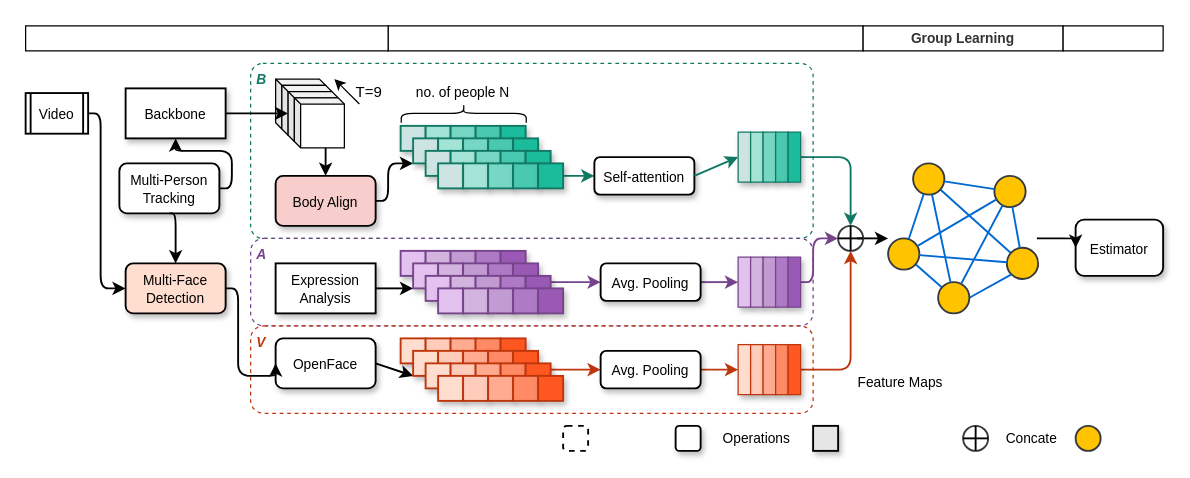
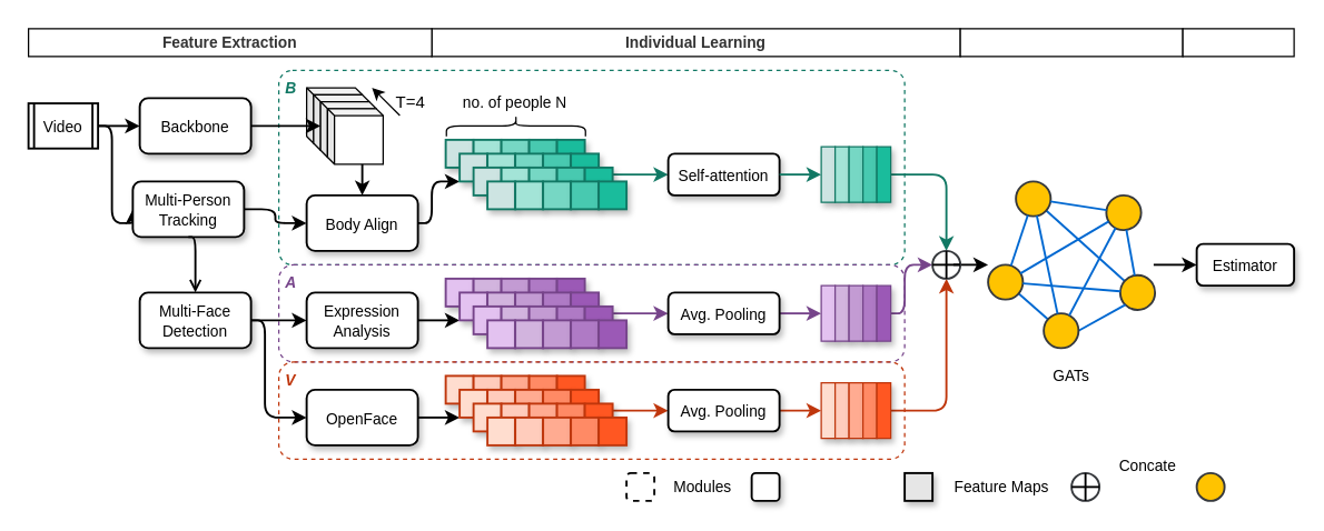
+ <mxCell id="47" value="&lt;span style=&quot;color: rgb(51, 51, 51); font-family: helvetica; font-size: 11px; font-style: normal; letter-spacing: normal; text-indent: 0px; text-transform: none; word-spacing: 0px; background-color: rgb(255, 255, 255); display: inline; float: none;&quot;&gt;Feature&amp;nbsp;Extraction&lt;/span&gt;" style="text;whiteSpace=wrap;html=1;fontSize=11;fontColor=#333333;fontStyle=1;align=center;verticalAlign=middle;" parent="1" vertex="1"><mxGeometry x="20" y="20" width="290" height="20" as="geometry" /></mxCell>
+ <mxCell id="48" value="&lt;div style=&quot;font-size: 11px;&quot;&gt;&lt;font face=&quot;helvetica&quot; style=&quot;font-size: 11px;&quot;&gt;Individual&amp;nbsp;&lt;/font&gt;&lt;span style=&quot;font-family: helvetica; font-size: 11px;&quot;&gt;Learning&lt;/span&gt;&lt;/div&gt;" style="text;whiteSpace=wrap;html=1;fontSize=11;fontColor=#333333;fontStyle=1;align=center;verticalAlign=middle;" parent="1" vertex="1"><mxGeometry x="310" y="20" width="380" height="20" as="geometry" /></mxCell>
- <mxCell id="96" value="&lt;div style=&quot;font-size: 11px;&quot;&gt;&lt;font face=&quot;helvetica&quot; style=&quot;font-size: 11px;&quot;&gt;Group&amp;nbsp;&lt;/font&gt;&lt;span style=&quot;font-family: helvetica; font-size: 11px;&quot;&gt;Learning&lt;/span&gt;&lt;/div&gt;" style="text;whiteSpace=wrap;html=1;fontSize=11;fontColor=#333333;fontStyle=1;align=center;verticalAlign=middle;" parent="1" vertex="1"><mxGeometry x="690" y="20" width="160" height="20" as="geometry" /></mxCell>
- <mxCell id="118" value="T=9" style="text;html=1;strokeColor=none;fillColor=none;align=center;verticalAlign=middle;whiteSpace=wrap;rounded=0;" parent="1" vertex="1"><mxGeometry x="280" y="62.5" width="30" height="20" as="geometry" /></mxCell>
+ <mxCell id="118" value="T=4" style="text;html=1;strokeColor=none;fillColor=none;align=center;verticalAlign=middle;whiteSpace=wrap;rounded=0;" parent="1" vertex="1"><mxGeometry x="280" y="62.5" width="30" height="20" as="geometry" /></mxCell>
+ <mxCell id="25" style="edgeStyle=orthogonalEdgeStyle;rounded=1;orthogonalLoop=1;jettySize=auto;html=1;entryX=0;entryY=0.5;entryDx=0;entryDy=0;fontFamily=Helvetica;strokeWidth=1.5;spacing=2;endArrow=classic;endFill=1;exitX=1;exitY=0.5;exitDx=0;exitDy=0;fontSize=11;" parent="1" source="51" target="29" edge="1"><mxGeometry relative="1" as="geometry"><mxPoint x="79" y="90" as="sourcePoint" /></mxGeometry></mxCell>
- <mxCell id="29" value="Backbone" style="whiteSpace=wrap;html=1;fontSize=11;strokeWidth=1.5;shadow=1;spacing=2;verticalAlign=middle;spacingTop=2;rounded=0;" parent="1" vertex="1"><mxGeometry x="100" y="70" width="80" height="40" as="geometry" /></mxCell>
+ <mxCell id="29" value="Backbone" style="whiteSpace=wrap;html=1;fontSize=11;strokeWidth=1.5;rounded=1;shadow=1;spacing=2;verticalAlign=middle;spacingTop=2;" parent="1" vertex="1"><mxGeometry x="100" y="70" width="80" height="40" as="geometry" /></mxCell>
- <mxCell id="14" style="edgeStyle=orthogonalEdgeStyle;html=1;exitX=1;exitY=0.5;exitDx=0;exitDy=0;startArrow=none;startFill=0;fontSize=11;strokeWidth=1.5;spacing=2;" parent="1" source="15" target="29" edge="1"><mxGeometry relative="1" as="geometry"><mxPoint x="409" y="120" as="targetPoint" /></mxGeometry></mxCell>
+ <mxCell id="14" style="edgeStyle=orthogonalEdgeStyle;html=1;exitX=1;exitY=0.5;exitDx=0;exitDy=0;startArrow=none;startFill=0;fontSize=11;strokeWidth=1.5;entryX=0;entryY=0.5;entryDx=0;entryDy=0;spacing=2;" parent="1" source="15" target="61" edge="1"><mxGeometry relative="1" as="geometry"><mxPoint x="409" y="120" as="targetPoint" /></mxGeometry></mxCell>
- <mxCell id="37" value="&lt;p style=&quot;line-height: 1 ; font-size: 11px&quot;&gt;Self-attention&lt;/p&gt;" style="whiteSpace=wrap;html=1;fontSize=11;strokeWidth=1.5;rounded=1;shadow=1;spacing=2;verticalAlign=middle;spacingTop=2;" parent="1" vertex="1"><mxGeometry x="475" y="125" width="80" height="30" as="geometry" /></mxCell>
+ <mxCell id="37" value="&lt;p style=&quot;line-height: 1 ; font-size: 11px&quot;&gt;Self-attention&lt;/p&gt;" style="whiteSpace=wrap;html=1;fontSize=11;strokeWidth=1.5;rounded=1;shadow=1;spacing=2;verticalAlign=middle;spacingTop=2;" parent="1" vertex="1"><mxGeometry x="480" y="110" width="80" height="30" as="geometry" /></mxCell>
+ <mxCell id="12" style="edgeStyle=orthogonalEdgeStyle;orthogonalLoop=1;jettySize=auto;html=1;entryX=0;entryY=0.5;entryDx=0;entryDy=0;fontSize=11;strokeWidth=1.5;exitX=1;exitY=0.5;exitDx=0;exitDy=0;spacing=2;" parent="1" source="51" target="15" edge="1"><mxGeometry relative="1" as="geometry"><mxPoint x="319" y="-130" as="targetPoint" /><mxPoint x="79" y="90" as="sourcePoint" /><Array as="points"><mxPoint x="80" y="90" /><mxPoint x="80" y="160" /></Array></mxGeometry></mxCell>
- <mxCell id="61" value="Body Align" style="whiteSpace=wrap;html=1;fontSize=11;strokeWidth=1.5;rounded=1;shadow=1;spacing=2;verticalAlign=middle;spacingTop=2;fillColor=#f8cecc;" parent="1" vertex="1"><mxGeometry x="220" y="140" width="80" height="40" as="geometry" /></mxCell>
+ <mxCell id="61" value="Body Align" style="whiteSpace=wrap;html=1;fontSize=11;strokeWidth=1.5;rounded=1;shadow=1;spacing=2;verticalAlign=middle;spacingTop=2;" parent="1" vertex="1"><mxGeometry x="220" y="140" width="80" height="40" as="geometry" /></mxCell>
- <mxCell id="13" style="edgeStyle=orthogonalEdgeStyle;orthogonalLoop=1;jettySize=auto;html=1;exitX=1;exitY=0.5;exitDx=0;exitDy=0;entryX=0;entryY=0.5;entryDx=0;entryDy=0;fontSize=11;strokeWidth=1.5;spacing=2;" parent="1" source="51" target="16" edge="1"><mxGeometry relative="1" as="geometry"><mxPoint x="79" y="90" as="sourcePoint" /><Array as="points"><mxPoint x="80" y="90" /><mxPoint x="80" y="230" /></Array></mxGeometry></mxCell>
- <mxCell id="46" value="Estimator" style="whiteSpace=wrap;html=1;fontSize=11;strokeWidth=1.5;rounded=1;shadow=1;spacing=2;horizontal=1;verticalAlign=middle;spacingTop=2;" parent="1" vertex="1"><mxGeometry x="860" y="175" width="70" height="45" as="geometry" /></mxCell>
+ <mxCell id="46" value="Estimator" style="whiteSpace=wrap;html=1;fontSize=11;strokeWidth=1.5;rounded=1;shadow=1;spacing=2;horizontal=1;verticalAlign=middle;spacingTop=2;" parent="1" vertex="1"><mxGeometry x="860" y="175" width="70" height="30" as="geometry" /></mxCell>
- <mxCell id="32" style="edgeStyle=orthogonalEdgeStyle;html=1;exitX=0.5;exitY=1;exitDx=0;exitDy=0;startArrow=none;startFill=0;fontSize=11;strokeWidth=1.5;entryX=0.5;entryY=0;entryDx=0;entryDy=0;spacing=2;" parent="1" source="15" target="16" edge="1"><mxGeometry relative="1" as="geometry"><mxPoint x="264" y="190" as="sourcePoint" /><mxPoint x="324" y="300" as="targetPoint" /><Array as="points"><mxPoint x="140" y="200" /><mxPoint x="140" y="200" /></Array></mxGeometry></mxCell>
+ <mxCell id="32" style="edgeStyle=orthogonalEdgeStyle;html=1;exitX=0.5;exitY=1;exitDx=0;exitDy=0;startArrow=none;startFill=0;fontSize=11;strokeWidth=1.5;entryX=0.5;entryY=0;entryDx=0;entryDy=0;spacing=2;endArrow=open;" parent="1" source="15" target="16" edge="1"><mxGeometry relative="1" as="geometry"><mxPoint x="264" y="190" as="sourcePoint" /><mxPoint x="324" y="300" as="targetPoint" /><Array as="points"><mxPoint x="140" y="200" /><mxPoint x="140" y="200" /></Array></mxGeometry></mxCell>
- <mxCell id="16" value="Multi-Face&lt;br style=&quot;font-size: 11px;&quot;&gt;Detection" style="whiteSpace=wrap;html=1;fontSize=11;strokeWidth=1.5;rounded=1;shadow=1;spacing=2;verticalAlign=middle;spacingTop=2;fillColor=#ffddcf;" parent="1" vertex="1"><mxGeometry x="100" y="210" width="80" height="40" as="geometry" /></mxCell>
+ <mxCell id="16" value="Multi-Face&lt;br style=&quot;font-size: 11px;&quot;&gt;Detection" style="whiteSpace=wrap;html=1;fontSize=11;strokeWidth=1.5;rounded=1;shadow=1;spacing=2;verticalAlign=middle;spacingTop=2;" parent="1" vertex="1"><mxGeometry x="100" y="210" width="80" height="40" as="geometry" /></mxCell>
+ <mxCell id="31" style="edgeStyle=none;html=1;exitX=1;exitY=0.5;exitDx=0;exitDy=0;startArrow=none;startFill=0;fontSize=11;strokeWidth=1.5;entryX=0;entryY=0.5;entryDx=0;entryDy=0;spacing=2;" parent="1" source="16" target="11" edge="1"><mxGeometry relative="1" as="geometry"><mxPoint x="239" y="150" as="sourcePoint" /><mxPoint x="299" y="260" as="targetPoint" /><Array as="points" /></mxGeometry></mxCell>
- <mxCell id="11" value="Expression Analysis" style="whiteSpace=wrap;html=1;fontSize=11;strokeWidth=1.5;shadow=1;spacing=2;verticalAlign=middle;spacingTop=2;rounded=0;" parent="1" vertex="1"><mxGeometry x="220" y="210" width="80" height="40" as="geometry" /></mxCell>
+ <mxCell id="11" value="Expression Analysis" style="whiteSpace=wrap;html=1;fontSize=11;strokeWidth=1.5;rounded=1;shadow=1;spacing=2;verticalAlign=middle;spacingTop=2;" parent="1" vertex="1"><mxGeometry x="220" y="210" width="80" height="40" as="geometry" /></mxCell>
+ <mxCell id="24" value="GATs" style="text;html=1;strokeColor=none;fillColor=none;align=center;verticalAlign=middle;whiteSpace=wrap;rounded=0;fontSize=11;spacing=2;" parent="1" vertex="1"><mxGeometry x="750" y="260" width="40" height="20" as="geometry" /></mxCell>
- <mxCell id="62" value="OpenFace" style="whiteSpace=wrap;html=1;fontSize=11;strokeWidth=1.5;rounded=1;shadow=1;spacing=2;verticalAlign=middle;spacingTop=2;" parent="1" vertex="1"><mxGeometry x="220" y="270" width="80" height="40" as="geometry" /></mxCell>
+ <mxCell id="62" value="OpenFace" style="whiteSpace=wrap;html=1;fontSize=11;strokeWidth=1.5;rounded=1;shadow=1;spacing=2;verticalAlign=middle;spacingTop=2;" parent="1" vertex="1"><mxGeometry x="220" y="280" width="80" height="40" as="geometry" /></mxCell>
- <mxCell id="30" value="&lt;span style=&quot;font-size: 11px;&quot;&gt;Feature Maps&lt;/span&gt;" style="text;html=1;strokeColor=none;fillColor=none;align=center;verticalAlign=middle;whiteSpace=wrap;rounded=0;glass=0;spacing=2;fontSize=11;" parent="1" vertex="1"><mxGeometry x="680" y="295" width="80" height="20" as="geometry" /></mxCell>
+ <mxCell id="30" value="&lt;span style=&quot;font-size: 11px;&quot;&gt;Feature Maps&lt;/span&gt;" style="text;html=1;strokeColor=none;fillColor=none;align=center;verticalAlign=middle;whiteSpace=wrap;rounded=0;glass=0;spacing=2;fontSize=11;" parent="1" vertex="1"><mxGeometry x="680" y="340" width="80" height="20" as="geometry" /></mxCell>
+ <mxCell id="50" value="&lt;span style=&quot;font-size: 11px;&quot;&gt;Modules&lt;/span&gt;" style="text;html=1;strokeColor=none;fillColor=none;align=center;verticalAlign=middle;whiteSpace=wrap;rounded=0;glass=0;spacing=2;fontSize=11;" parent="1" vertex="1"><mxGeometry x="480" y="340" width="50" height="20" as="geometry" /></mxCell>
- <mxCell id="39" value="&lt;span style=&quot;font-size: 11px;&quot;&gt;Operations&lt;/span&gt;" style="text;html=1;strokeColor=none;fillColor=none;align=center;verticalAlign=middle;whiteSpace=wrap;rounded=0;glass=0;spacing=2;fontSize=11;" parent="1" vertex="1"><mxGeometry x="570" y="340" width="70" height="20" as="geometry" /></mxCell>
- <mxCell id="83" value="&lt;span style=&quot;font-size: 11px&quot;&gt;Concate&lt;/span&gt;" style="text;html=1;strokeColor=none;fillColor=none;align=center;verticalAlign=middle;whiteSpace=wrap;rounded=0;glass=0;spacing=2;fontSize=11;" parent="1" vertex="1"><mxGeometry x="800" y="340" width="50" height="20" as="geometry" /></mxCell>
+ <mxCell id="83" value="&lt;span style=&quot;font-size: 11px&quot;&gt;Concate&lt;/span&gt;" style="text;html=1;strokeColor=none;fillColor=none;align=center;verticalAlign=middle;whiteSpace=wrap;rounded=0;glass=0;spacing=2;fontSize=11;" parent="1" vertex="1"><mxGeometry x="800" y="325" width="50" height="20" as="geometry" /></mxCell>
